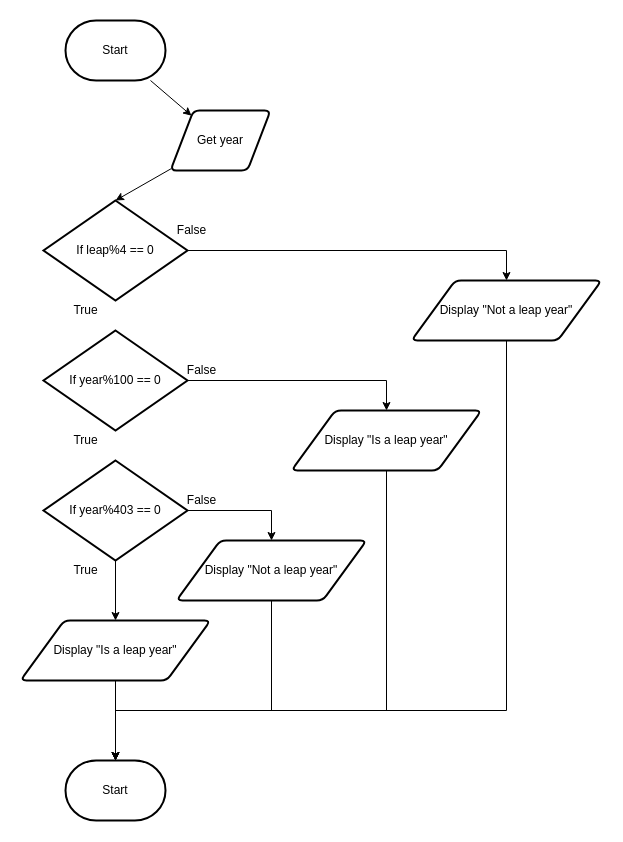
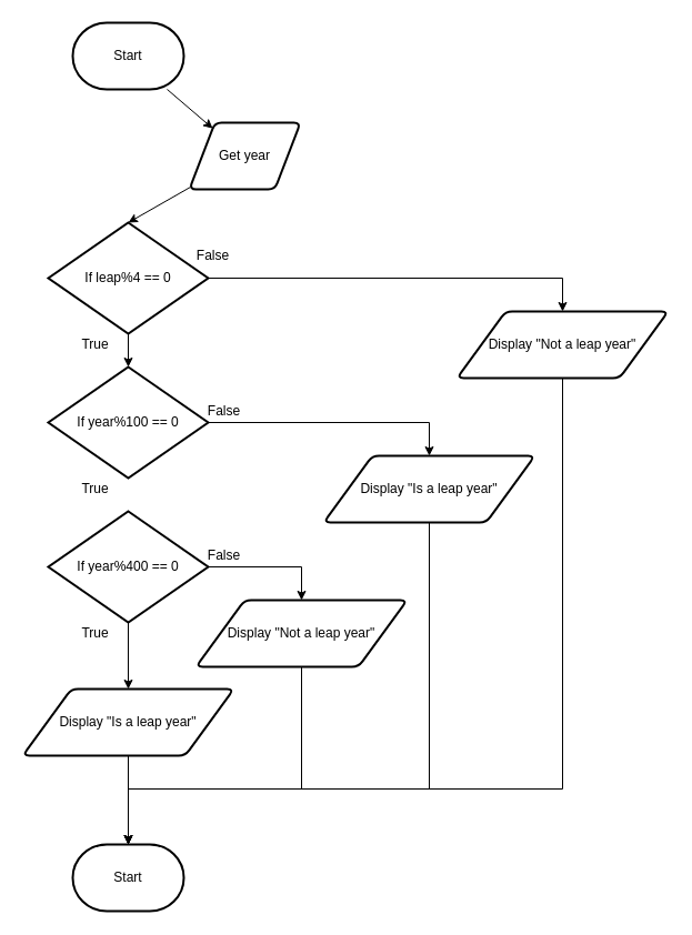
+ <mxCell id="7" value="" style="edgeStyle=orthogonalEdgeStyle;rounded=0;html=1;" edge="1" parent="1" source="8" target="14"><mxGeometry relative="1" as="geometry" /></mxCell>
- <mxCell id="21" value="If year%403 == 0" style="strokeWidth=2;html=1;shape=mxgraph.flowchart.decision;whiteSpace=wrap;" vertex="1" parent="1"><mxGeometry x="43" y="460" width="144" height="100" as="geometry" /></mxCell>
+ <mxCell id="21" value="If year%400 == 0" style="strokeWidth=2;html=1;shape=mxgraph.flowchart.decision;whiteSpace=wrap;" vertex="1" parent="1"><mxGeometry x="43" y="460" width="144" height="100" as="geometry" /></mxCell>
